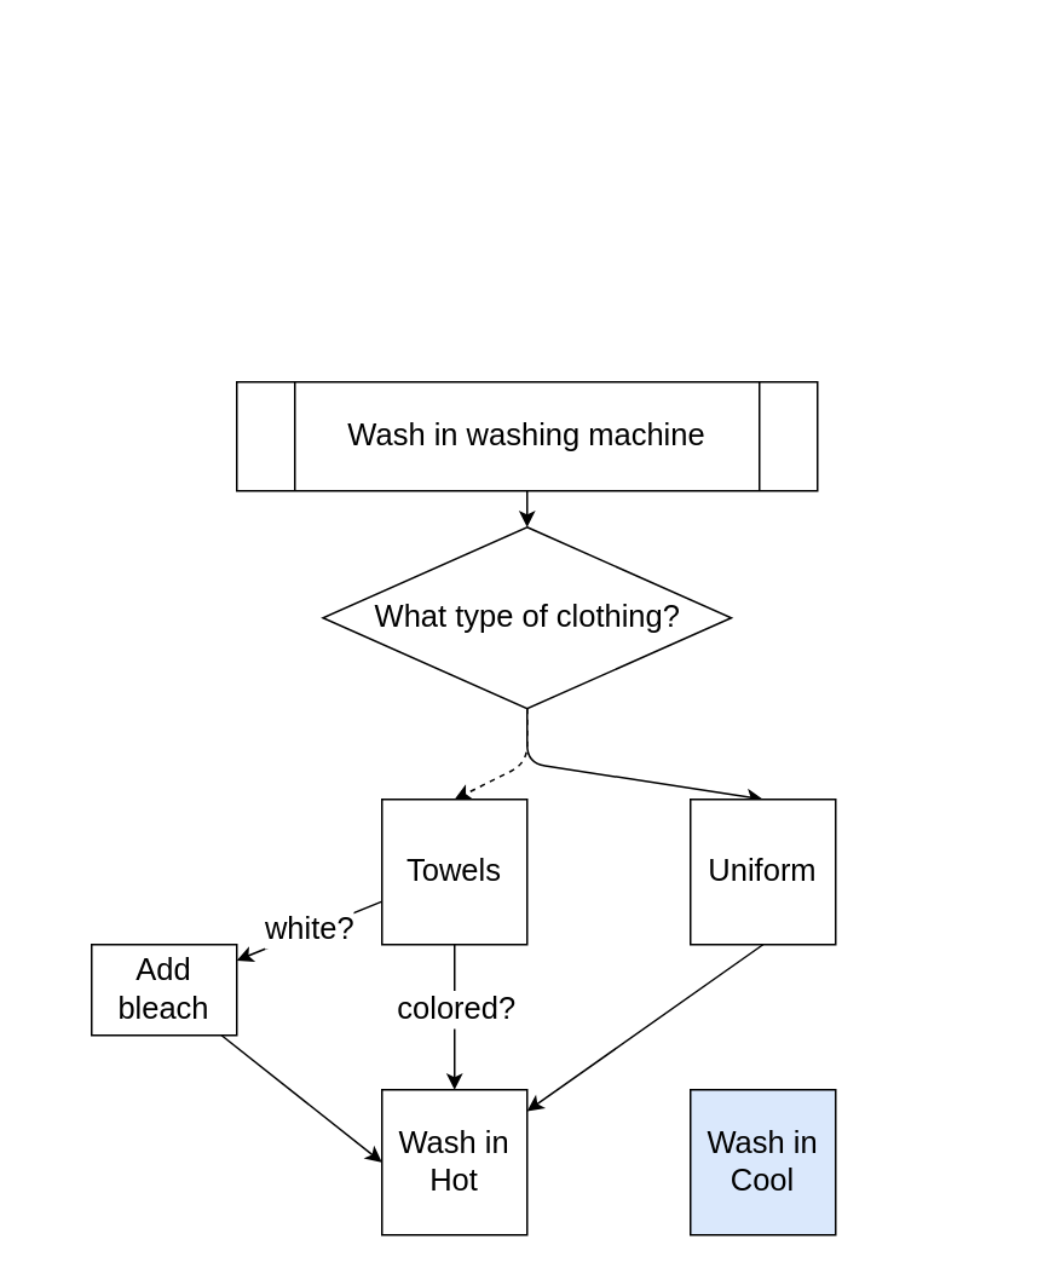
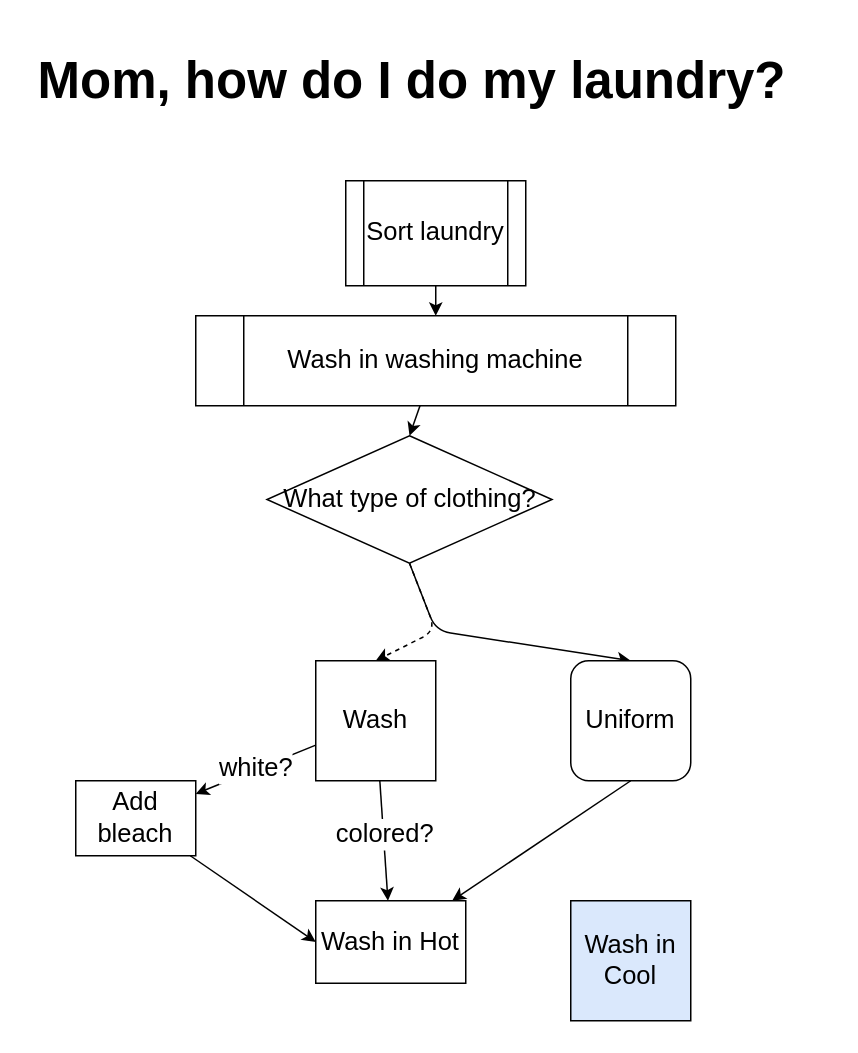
+ <mxCell id="2" value="&lt;h1&gt;Mom, how do I do my laundry?&lt;/h1&gt;" style="text;html=1;strokeColor=none;fillColor=none;spacing=5;spacingTop=-20;whiteSpace=wrap;overflow=hidden;rounded=0;labelBorderColor=none;fontSize=17;" parent="1" vertex="1"><mxGeometry x="20" width="530" height="70" as="geometry" y="20" /></mxCell>
+ <mxCell id="4" value="Sort laundry" style="shape=process;whiteSpace=wrap;html=1;backgroundOutline=1;labelBorderColor=none;fontSize=17;" parent="1" vertex="1"><mxGeometry x="230" y="120" width="120" height="70" as="geometry" /></mxCell>
+ <mxCell id="3" value="" style="edgeStyle=none;html=1;fontSize=17;" parent="1" source="4" target="6" edge="1"><mxGeometry relative="1" as="geometry" /></mxCell>
- <mxCell id="9" value="What type of clothing?" style="rhombus;whiteSpace=wrap;html=1;labelBorderColor=none;fontSize=17;" parent="1" vertex="1"><mxGeometry x="177.5" y="290" width="225" height="100" as="geometry" /></mxCell>
+ <mxCell id="9" value="What type of clothing?" style="rhombus;whiteSpace=wrap;html=1;labelBorderColor=none;fontSize=17;" parent="1" vertex="1"><mxGeometry x="177.5" y="290" width="190" height="85" as="geometry" /></mxCell>
- <mxCell id="13" value="Towels" style="whiteSpace=wrap;html=1;aspect=fixed;labelBorderColor=none;fontSize=17;" parent="1" vertex="1"><mxGeometry x="210" y="440" width="80" height="80" as="geometry" /></mxCell>
+ <mxCell id="13" value="Wash" style="whiteSpace=wrap;html=1;aspect=fixed;labelBorderColor=none;fontSize=17;" parent="1" vertex="1"><mxGeometry x="210" y="440" width="80" height="80" as="geometry" /></mxCell>
- <mxCell id="18" value="Uniform" style="whiteSpace=wrap;html=1;aspect=fixed;labelBorderColor=none;fontSize=17;" parent="1" vertex="1"><mxGeometry x="380" y="440" width="80" height="80" as="geometry" /></mxCell>
+ <mxCell id="18" value="Uniform" style="whiteSpace=wrap;html=1;aspect=fixed;labelBorderColor=none;fontSize=17;rounded=1;" parent="1" vertex="1"><mxGeometry x="380" y="440" width="80" height="80" as="geometry" /></mxCell>
- <mxCell id="14" value="Wash in Hot" style="whiteSpace=wrap;html=1;aspect=fixed;labelBorderColor=none;fontSize=17;" parent="1" vertex="1"><mxGeometry x="210" y="600" width="80" height="80" as="geometry" /></mxCell>
+ <mxCell id="14" value="Wash in Hot" style="whiteSpace=wrap;html=1;aspect=fixed;labelBorderColor=none;fontSize=17;" parent="1" vertex="1"><mxGeometry x="210" y="600" width="100" height="55" as="geometry" /></mxCell>
